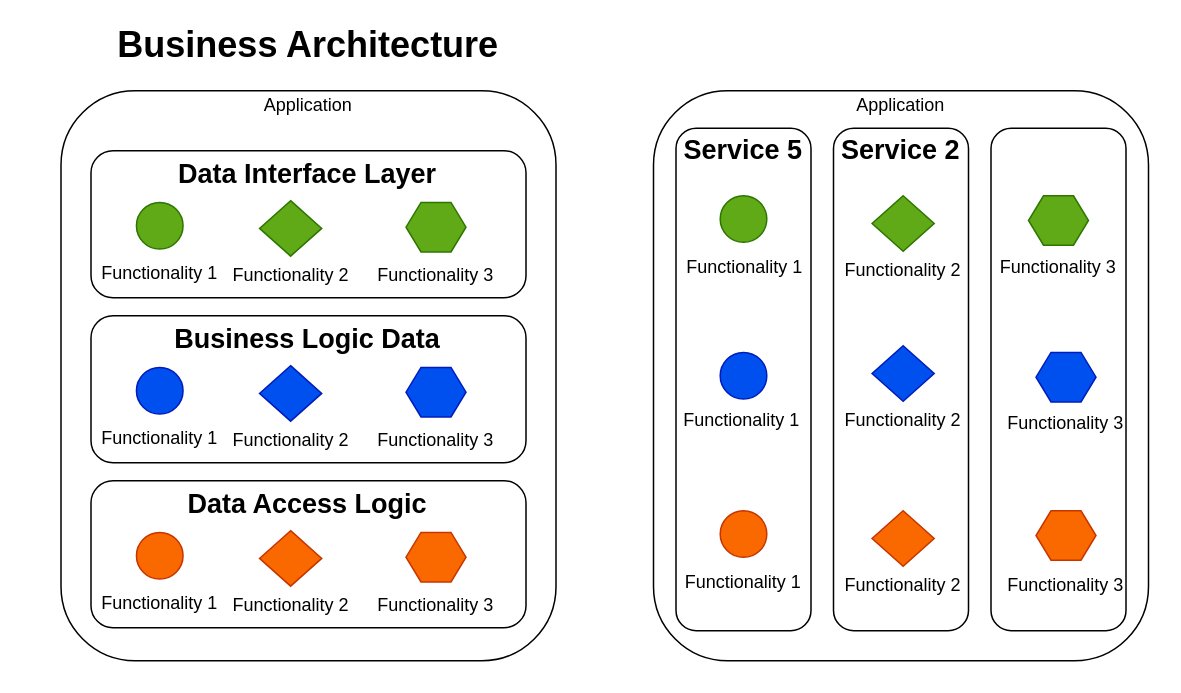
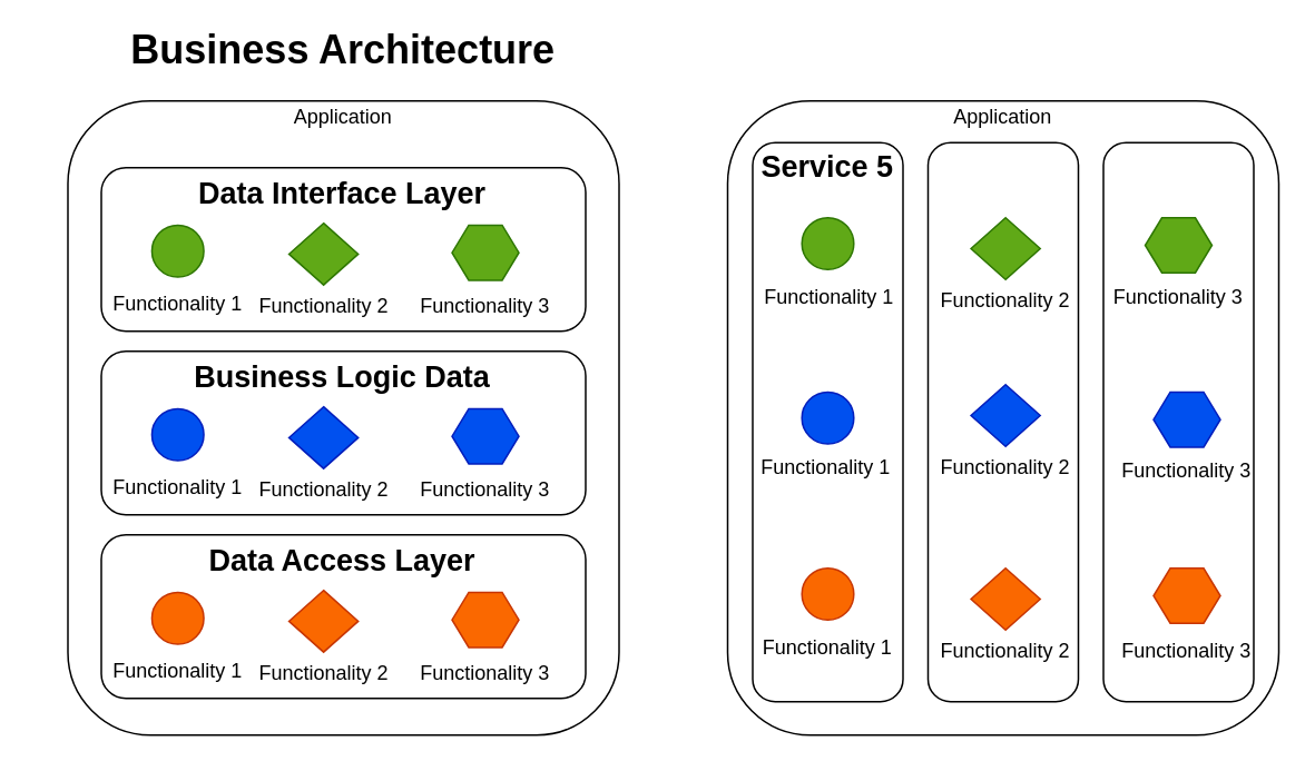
- <mxCell id="44" value="Service 2" style="text;html=1;strokeColor=none;fillColor=none;align=center;verticalAlign=middle;whiteSpace=wrap;rounded=0;fontStyle=1;fontSize=18;" vertex="1" parent="1"><mxGeometry x="555" y="90" width="90" height="20" as="geometry" /></mxCell>
- <mxCell id="29" value="&lt;b&gt;&lt;font style=&quot;font-size: 18px&quot;&gt;Data Access Logic&lt;/font&gt;&lt;/b&gt;" style="text;html=1;strokeColor=none;fillColor=none;align=center;verticalAlign=middle;whiteSpace=wrap;rounded=0;" vertex="1" parent="27"><mxGeometry x="48.33" y="-0.004" width="193.333" height="32.656" as="geometry" /></mxCell>
+ <mxCell id="29" value="&lt;b&gt;&lt;font style=&quot;font-size: 18px&quot;&gt;Data Access Layer&lt;/font&gt;&lt;/b&gt;" style="text;html=1;strokeColor=none;fillColor=none;align=center;verticalAlign=middle;whiteSpace=wrap;rounded=0;" vertex="1" parent="27"><mxGeometry x="48.33" y="-0.004" width="193.333" height="32.656" as="geometry" /></mxCell>
